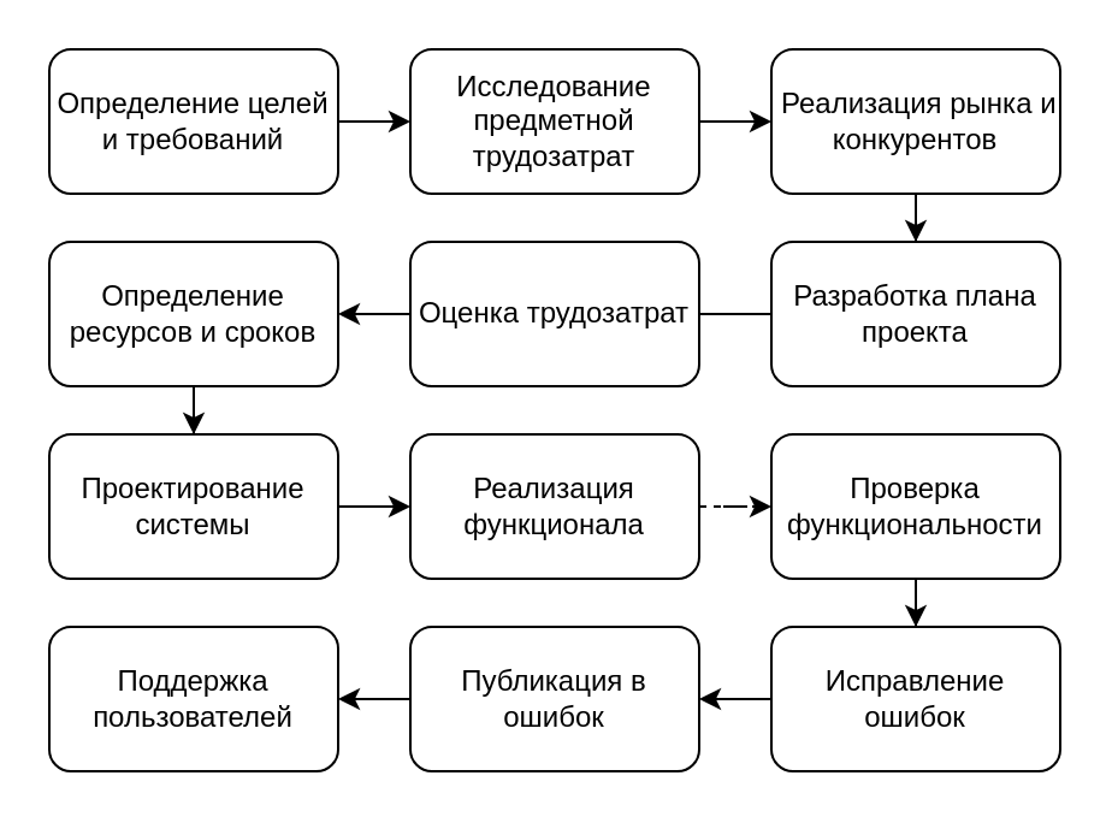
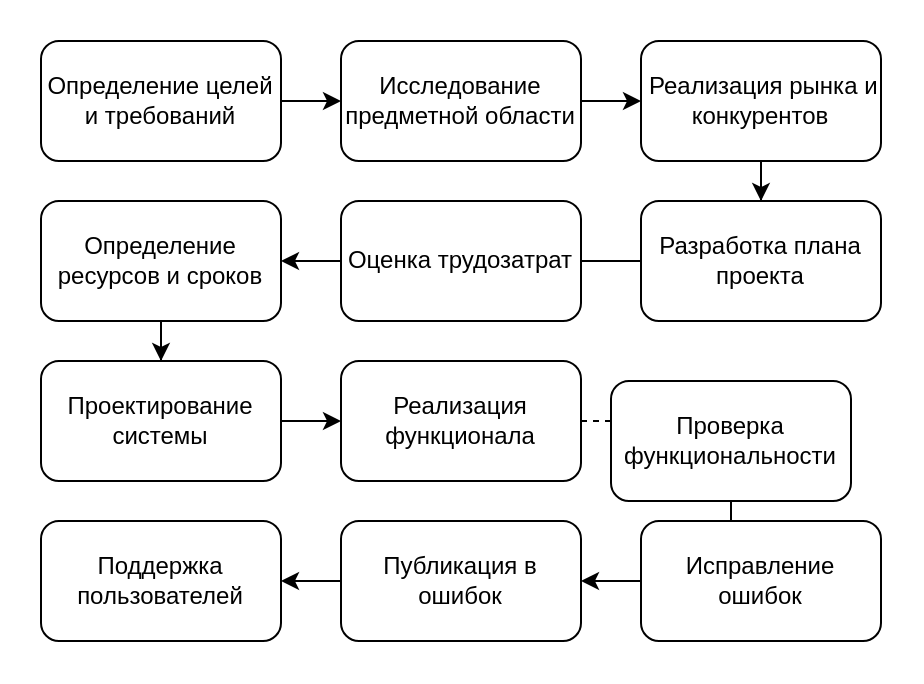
- <mxCell id="5" value="Исследование предметной трудозатрат" style="rounded=1;whiteSpace=wrap;html=1;" vertex="1" parent="1"><mxGeometry x="170" y="20" width="120" height="60" as="geometry" /></mxCell>
+ <mxCell id="5" value="Исследование предметной области" style="rounded=1;whiteSpace=wrap;html=1;" vertex="1" parent="1"><mxGeometry x="170" y="20" width="120" height="60" as="geometry" /></mxCell>
- <mxCell id="19" value="Проверка функциональности" style="rounded=1;whiteSpace=wrap;html=1;" vertex="1" parent="1"><mxGeometry x="320" y="180" width="120" height="60" as="geometry" /></mxCell>
+ <mxCell id="19" value="Проверка функциональности" style="rounded=1;whiteSpace=wrap;html=1;" vertex="1" parent="1"><mxGeometry x="305" y="190" width="120" height="60" as="geometry" /></mxCell>
